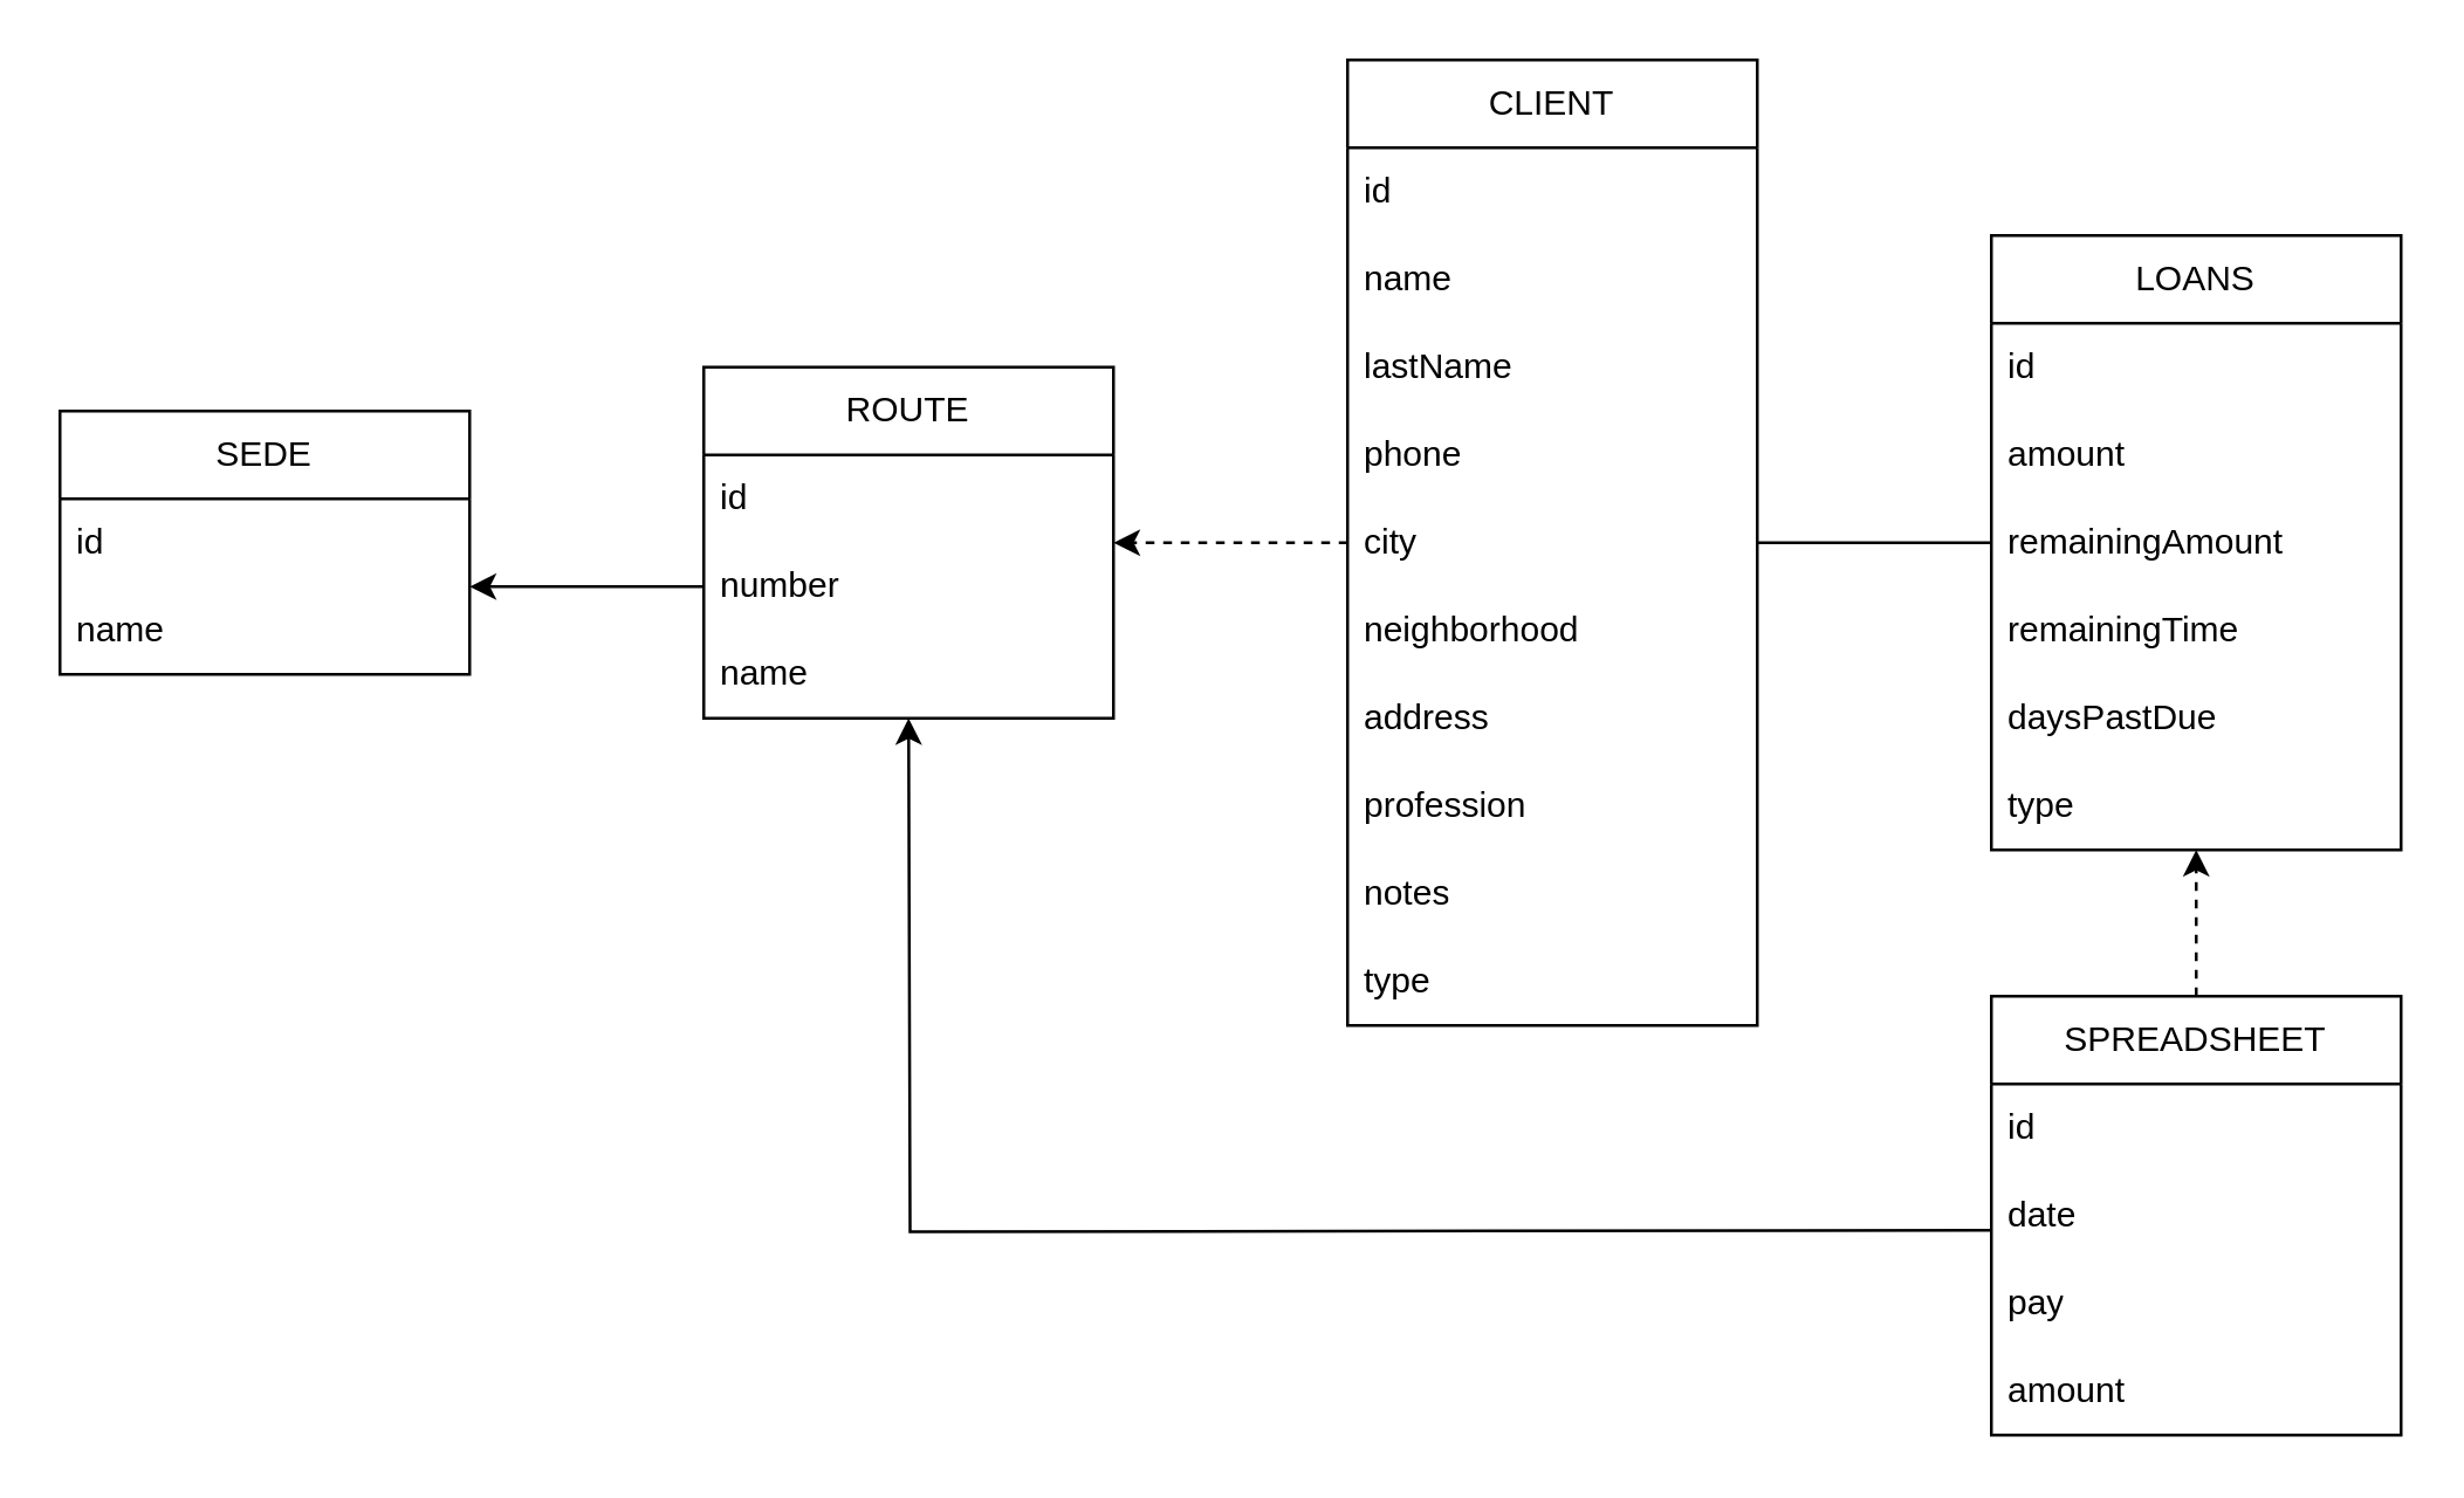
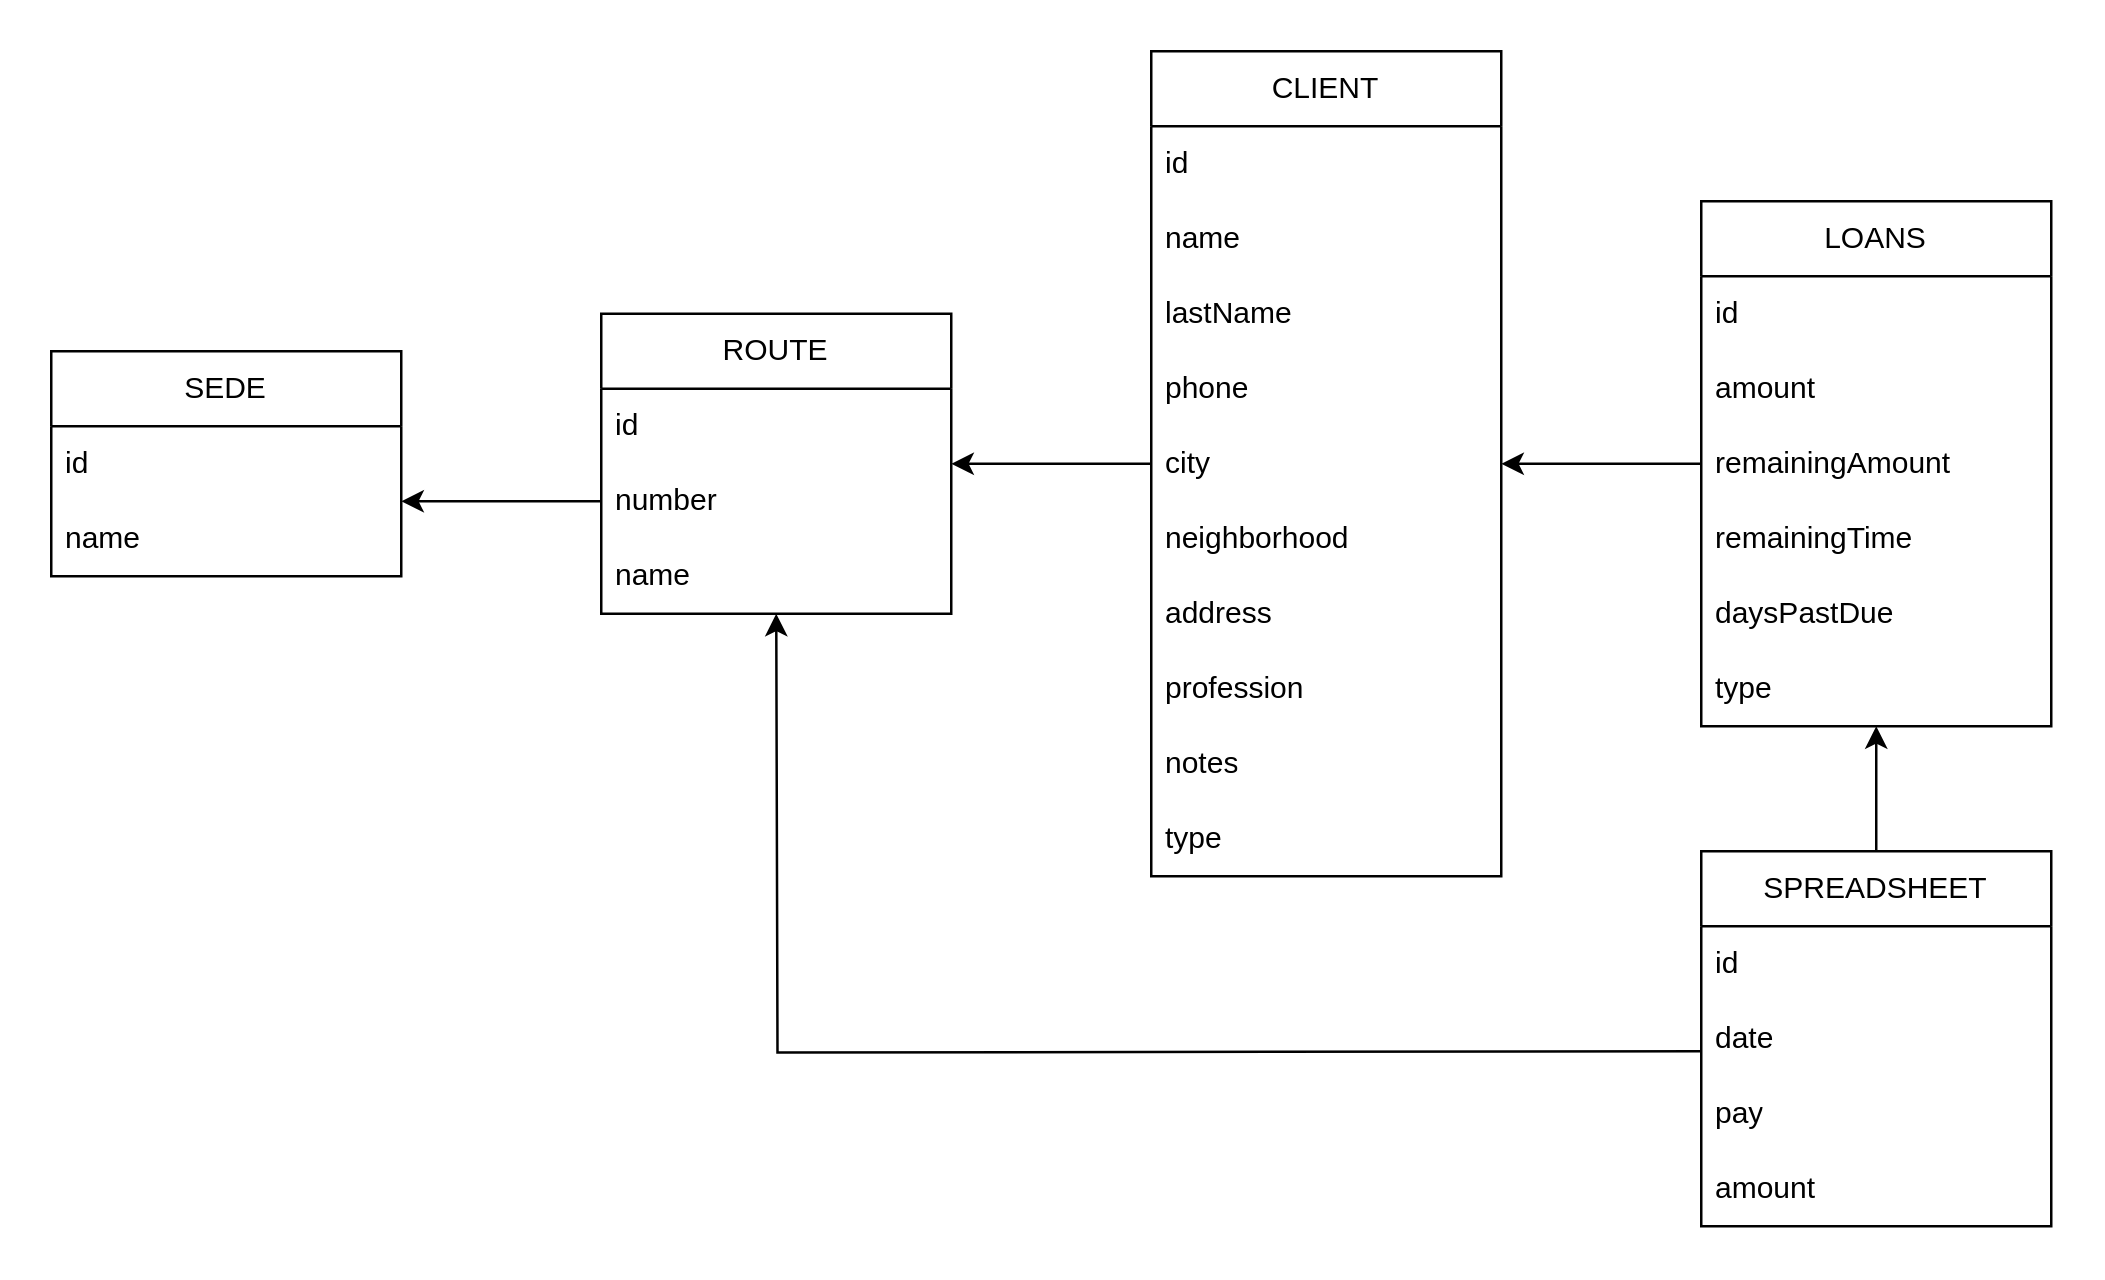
- <mxCell id="9" style="edgeStyle=orthogonalEdgeStyle;rounded=0;orthogonalLoop=1;jettySize=auto;html=1;entryX=1;entryY=0.5;entryDx=0;entryDy=0;dashed=1;" parent="1" source="10" target="5" edge="1"><mxGeometry relative="1" as="geometry" /></mxCell>
+ <mxCell id="9" style="edgeStyle=orthogonalEdgeStyle;rounded=0;orthogonalLoop=1;jettySize=auto;html=1;entryX=1;entryY=0.5;entryDx=0;entryDy=0;" parent="1" source="10" target="5" edge="1"><mxGeometry relative="1" as="geometry" /></mxCell>
- <mxCell id="21" style="edgeStyle=orthogonalEdgeStyle;rounded=0;orthogonalLoop=1;jettySize=auto;html=1;entryX=1;entryY=0.5;entryDx=0;entryDy=0;endArrow=none;" parent="1" source="22" target="10" edge="1"><mxGeometry relative="1" as="geometry" /></mxCell>
+ <mxCell id="21" style="edgeStyle=orthogonalEdgeStyle;rounded=0;orthogonalLoop=1;jettySize=auto;html=1;entryX=1;entryY=0.5;entryDx=0;entryDy=0;" parent="1" source="22" target="10" edge="1"><mxGeometry relative="1" as="geometry" /></mxCell>
- <mxCell id="29" style="edgeStyle=orthogonalEdgeStyle;rounded=0;orthogonalLoop=1;jettySize=auto;html=1;entryX=0.5;entryY=1;entryDx=0;entryDy=0;dashed=1;" parent="1" source="30" target="22" edge="1"><mxGeometry relative="1" as="geometry" /></mxCell>
+ <mxCell id="29" style="edgeStyle=orthogonalEdgeStyle;rounded=0;orthogonalLoop=1;jettySize=auto;html=1;entryX=0.5;entryY=1;entryDx=0;entryDy=0;" parent="1" source="30" target="22" edge="1"><mxGeometry relative="1" as="geometry" /></mxCell>
